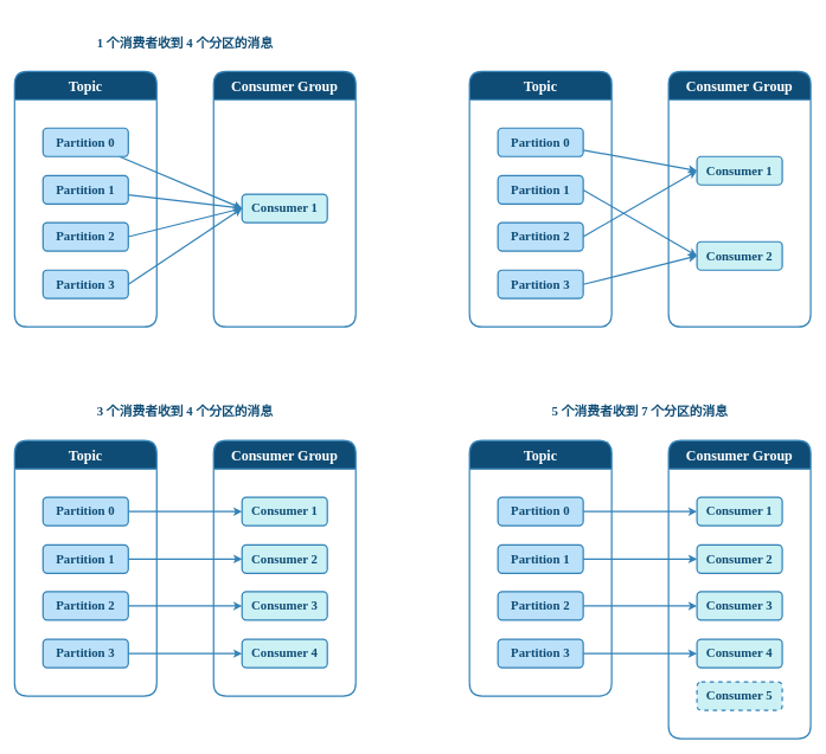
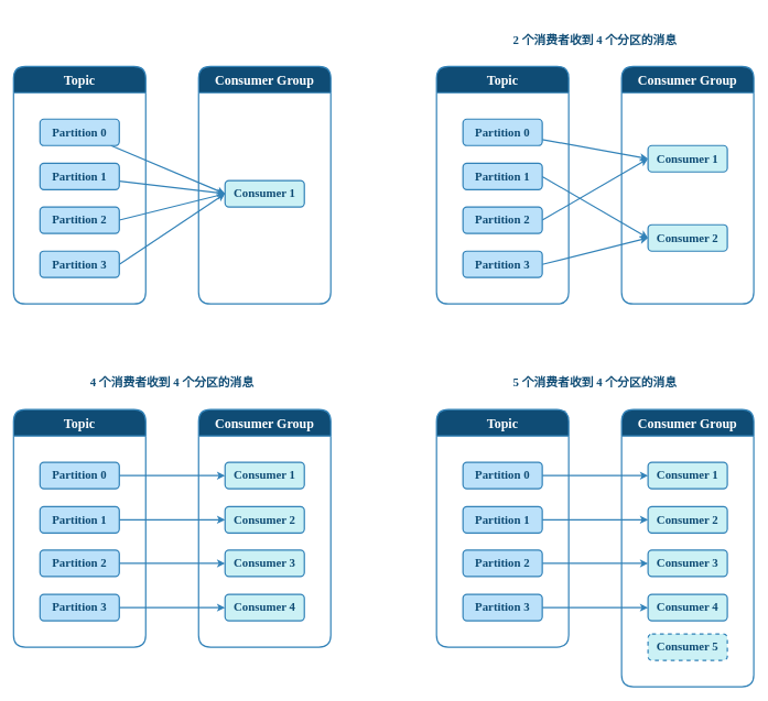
- <mxCell id="28" value="1 个消费者收到 4 个分区的消息" style="rounded=1;whiteSpace=wrap;html=1;shadow=0;strokeColor=none;strokeWidth=2;align=center;verticalAlign=middle;fontFamily=Comic Sans MS;fontSize=18;fontColor=#0F4C75;fillColor=none;fontStyle=1;spacing=0;" parent="1" vertex="1"><mxGeometry x="20" y="20" width="480" height="80" as="geometry" /></mxCell>
+ <mxCell id="41" value="2 个消费者收到 4 个分区的消息" style="rounded=1;whiteSpace=wrap;html=1;shadow=0;strokeColor=none;strokeWidth=2;align=center;verticalAlign=middle;fontFamily=Comic Sans MS;fontSize=18;fontColor=#0F4C75;fillColor=none;fontStyle=1;spacing=0;" parent="1" vertex="1"><mxGeometry x="660" y="20" width="480" height="80" as="geometry" /></mxCell>
- <mxCell id="16" value="3 个消费者收到 4 个分区的消息" style="rounded=1;whiteSpace=wrap;html=1;shadow=0;strokeColor=none;strokeWidth=2;align=center;verticalAlign=middle;fontFamily=Comic Sans MS;fontSize=18;fontColor=#0F4C75;fillColor=none;fontStyle=1;spacing=0;" parent="1" vertex="1"><mxGeometry x="20" y="540" width="480" height="80" as="geometry" /></mxCell>
+ <mxCell id="16" value="4 个消费者收到 4 个分区的消息" style="rounded=1;whiteSpace=wrap;html=1;shadow=0;strokeColor=none;strokeWidth=2;align=center;verticalAlign=middle;fontFamily=Comic Sans MS;fontSize=18;fontColor=#0F4C75;fillColor=none;fontStyle=1;spacing=0;" parent="1" vertex="1"><mxGeometry x="20" y="540" width="480" height="80" as="geometry" /></mxCell>
- <mxCell id="56" value="5 个消费者收到 7 个分区的消息" style="rounded=1;whiteSpace=wrap;html=1;shadow=0;strokeColor=none;strokeWidth=2;align=center;verticalAlign=middle;fontFamily=Comic Sans MS;fontSize=18;fontColor=#0F4C75;fillColor=none;fontStyle=1;spacing=0;" parent="1" vertex="1"><mxGeometry x="660" y="540" width="480" height="80" as="geometry" /></mxCell>
+ <mxCell id="56" value="5 个消费者收到 4 个分区的消息" style="rounded=1;whiteSpace=wrap;html=1;shadow=0;strokeColor=none;strokeWidth=2;align=center;verticalAlign=middle;fontFamily=Comic Sans MS;fontSize=18;fontColor=#0F4C75;fillColor=none;fontStyle=1;spacing=0;" parent="1" vertex="1"><mxGeometry x="660" y="540" width="480" height="80" as="geometry" /></mxCell>
